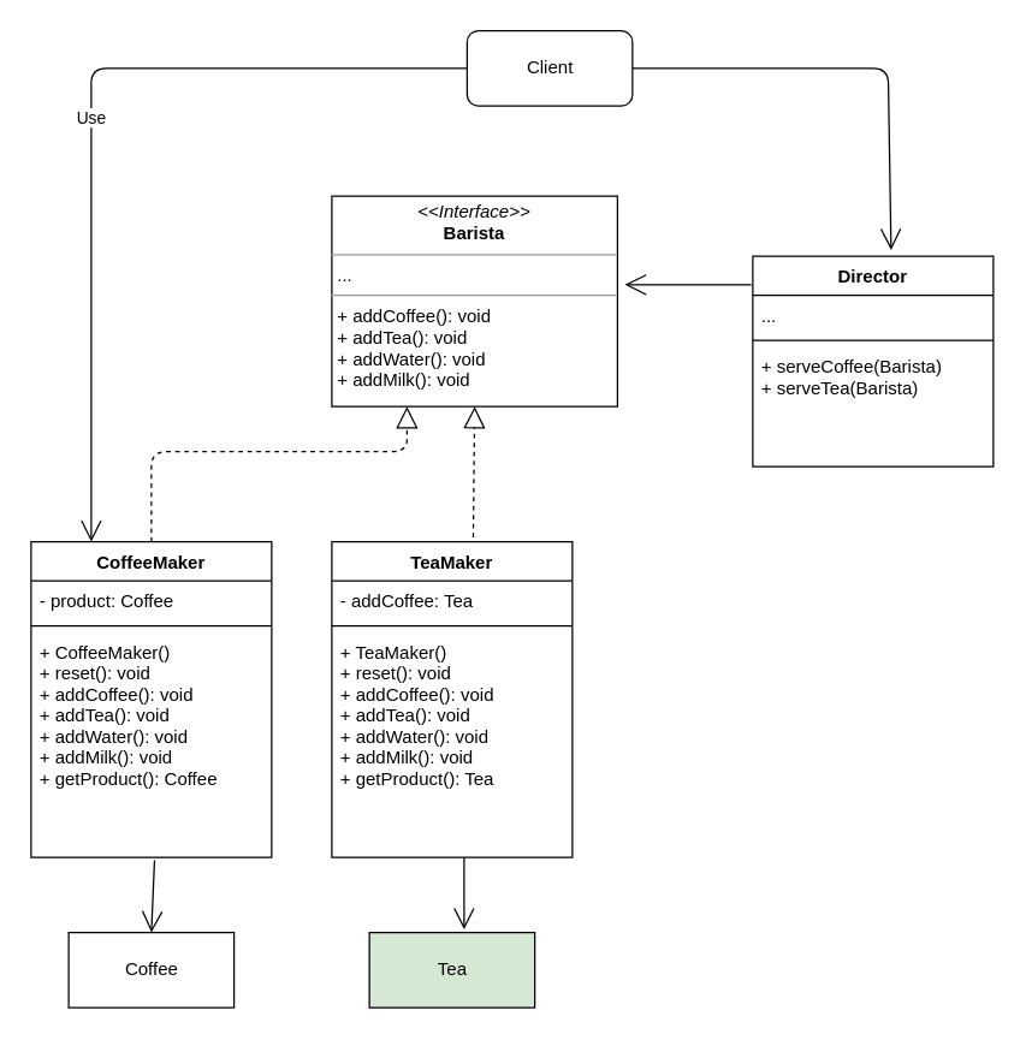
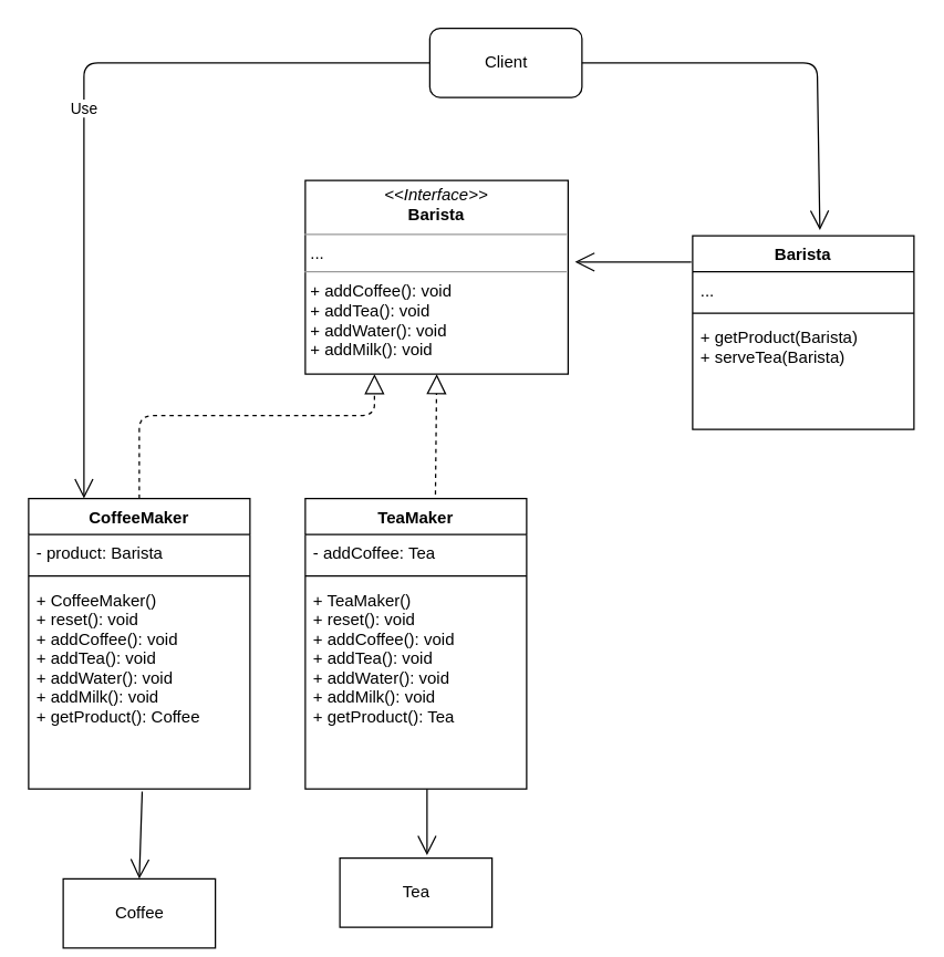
- <mxCell id="18" value="Director" style="swimlane;fontStyle=1;align=center;verticalAlign=top;childLayout=stackLayout;horizontal=1;startSize=26;horizontalStack=0;resizeParent=1;resizeParentMax=0;resizeLast=0;collapsible=1;marginBottom=0;" vertex="1" parent="1"><mxGeometry x="500" y="170" width="160" height="140" as="geometry" /></mxCell>
+ <mxCell id="18" value="Barista" style="swimlane;fontStyle=1;align=center;verticalAlign=top;childLayout=stackLayout;horizontal=1;startSize=26;horizontalStack=0;resizeParent=1;resizeParentMax=0;resizeLast=0;collapsible=1;marginBottom=0;" vertex="1" parent="1"><mxGeometry x="500" y="170" width="160" height="140" as="geometry" /></mxCell>
- <mxCell id="21" value="+ serveCoffee(Barista)&#10;+ serveTea(Barista)" style="text;strokeColor=none;fillColor=none;align=left;verticalAlign=top;spacingLeft=4;spacingRight=4;overflow=hidden;rotatable=0;points=[[0,0.5],[1,0.5]];portConstraint=eastwest;" vertex="1" parent="18"><mxGeometry y="60" width="160" height="80" as="geometry" /></mxCell>
+ <mxCell id="21" value="+ getProduct(Barista)&#10;+ serveTea(Barista)" style="text;strokeColor=none;fillColor=none;align=left;verticalAlign=top;spacingLeft=4;spacingRight=4;overflow=hidden;rotatable=0;points=[[0,0.5],[1,0.5]];portConstraint=eastwest;" vertex="1" parent="18"><mxGeometry y="60" width="160" height="80" as="geometry" /></mxCell>
- <mxCell id="4" value="- product: Coffee" style="text;strokeColor=none;fillColor=none;align=left;verticalAlign=top;spacingLeft=4;spacingRight=4;overflow=hidden;rotatable=0;points=[[0,0.5],[1,0.5]];portConstraint=eastwest;" vertex="1" parent="3"><mxGeometry y="26" width="160" height="26" as="geometry" /></mxCell>
+ <mxCell id="4" value="- product: Barista" style="text;strokeColor=none;fillColor=none;align=left;verticalAlign=top;spacingLeft=4;spacingRight=4;overflow=hidden;rotatable=0;points=[[0,0.5],[1,0.5]];portConstraint=eastwest;" vertex="1" parent="3"><mxGeometry y="26" width="160" height="26" as="geometry" /></mxCell>
- <mxCell id="11" value="Coffee" style="html=1;" vertex="1" parent="1"><mxGeometry x="45" y="620" width="110" height="50" as="geometry" /></mxCell>
+ <mxCell id="11" value="Coffee" style="html=1;" vertex="1" parent="1"><mxGeometry x="45" y="635" width="110" height="50" as="geometry" /></mxCell>
- <mxCell id="12" value="Tea" style="html=1;fillColor=#d5e8d4;" vertex="1" parent="1"><mxGeometry x="245" y="620" width="110" height="50" as="geometry" /></mxCell>
+ <mxCell id="12" value="Tea" style="html=1;" vertex="1" parent="1"><mxGeometry x="245" y="620" width="110" height="50" as="geometry" /></mxCell>
